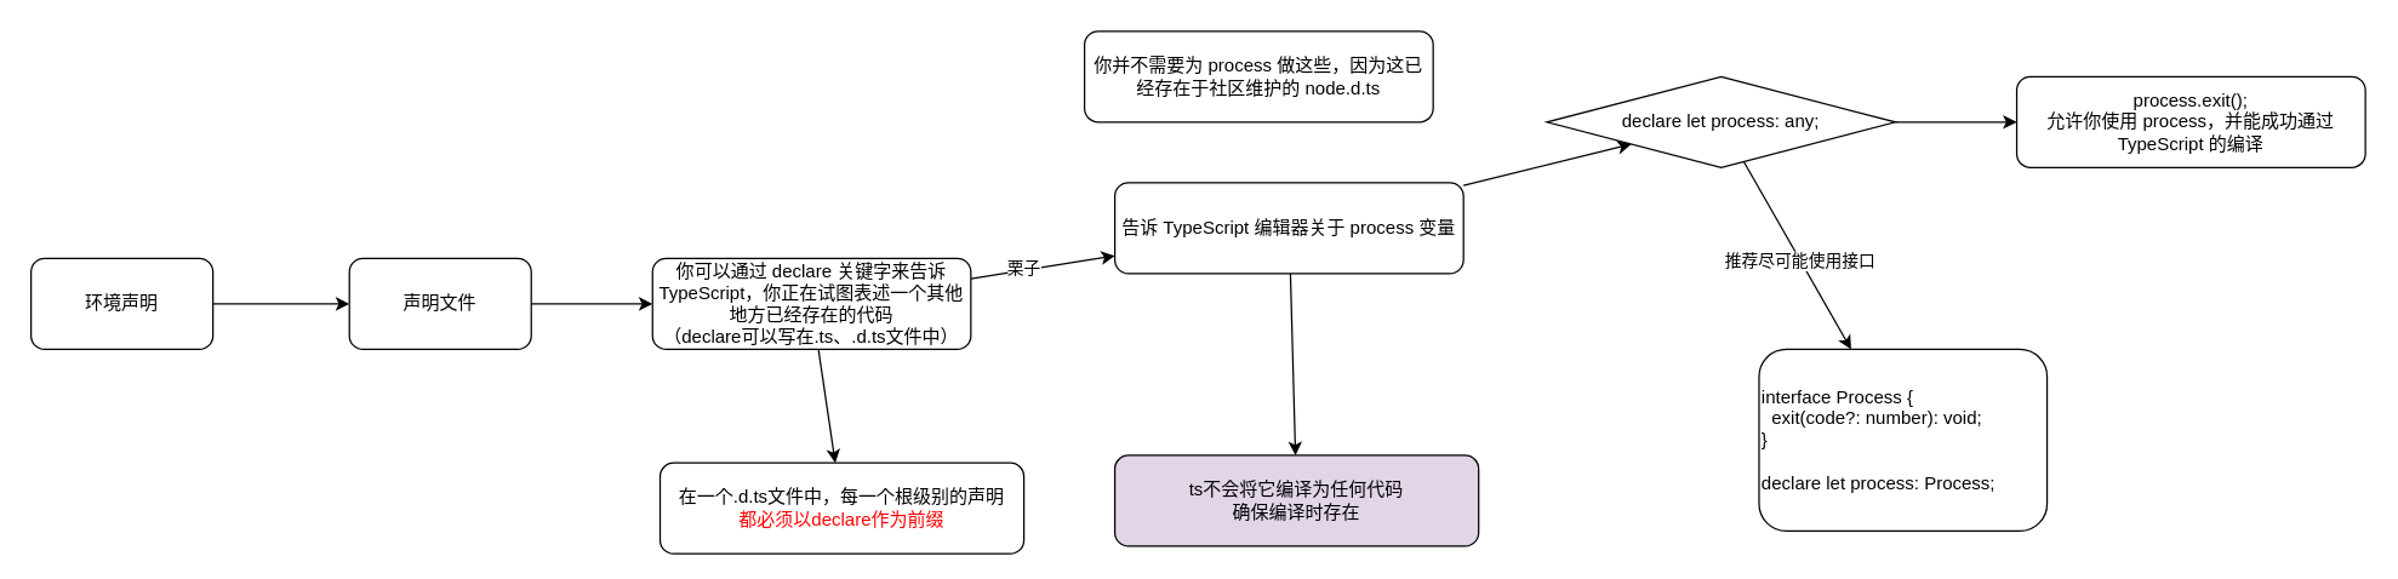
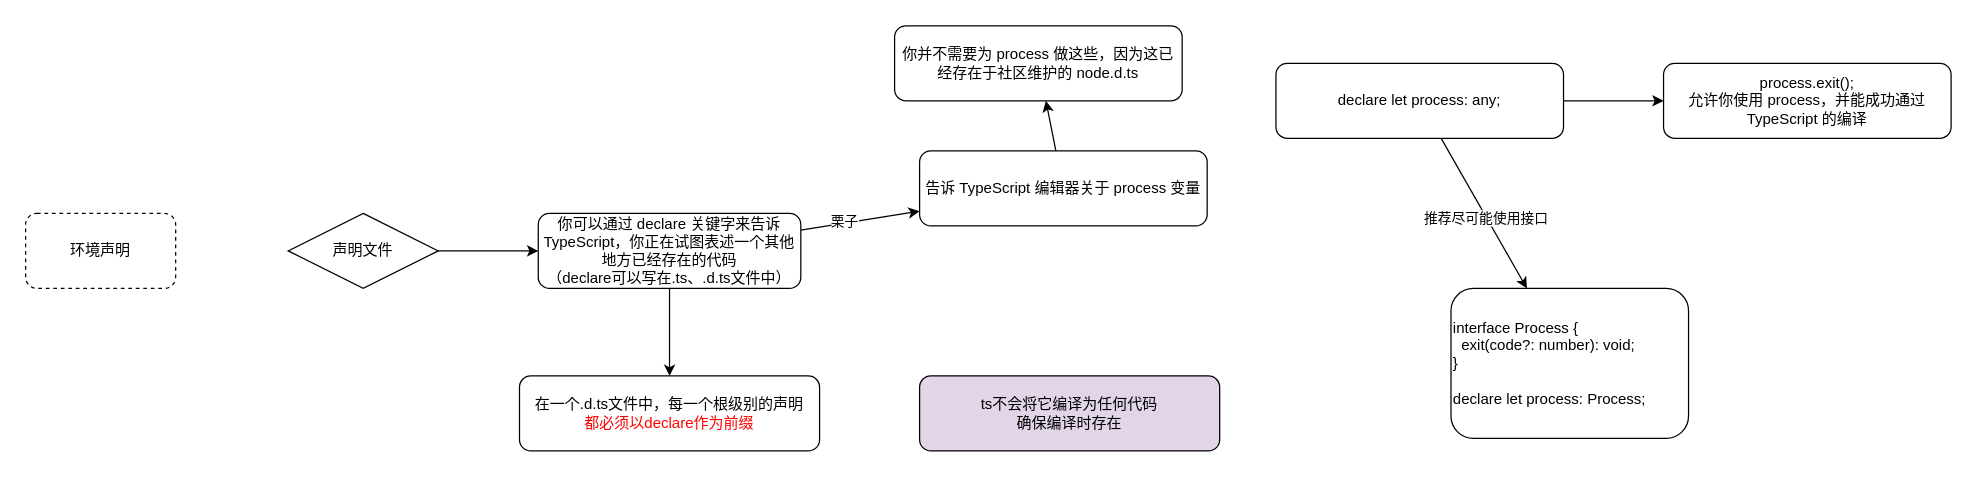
- <mxCell id="19" value="declare let process: any;" style="rhombus;whiteSpace=wrap;html=1;" vertex="1" parent="1"><mxGeometry x="1020" y="50" width="230" height="60" as="geometry" /></mxCell>
+ <mxCell id="19" value="declare let process: any;" style="rounded=1;whiteSpace=wrap;html=1;" vertex="1" parent="1"><mxGeometry x="1020" y="50" width="230" height="60" as="geometry" /></mxCell>
- <mxCell id="13" value="" style="edgeStyle=none;html=1;fontColor=default;" edge="1" parent="1" source="15" target="19"><mxGeometry relative="1" as="geometry" /></mxCell>
- <mxCell id="3" value="环境声明" style="rounded=1;whiteSpace=wrap;html=1;" parent="1" vertex="1"><mxGeometry x="20" y="170" width="120" height="60" as="geometry" /></mxCell>
+ <mxCell id="3" value="环境声明" style="rounded=1;whiteSpace=wrap;html=1;dashed=1;" parent="1" vertex="1"><mxGeometry x="20" y="170" width="120" height="60" as="geometry" /></mxCell>
- <mxCell id="2" style="edgeStyle=none;html=1;exitX=1;exitY=0.5;exitDx=0;exitDy=0;" edge="1" parent="1" source="3" target="5"><mxGeometry relative="1" as="geometry" /></mxCell>
- <mxCell id="5" value="声明文件" style="rounded=1;whiteSpace=wrap;html=1;" vertex="1" parent="1"><mxGeometry x="230" y="170" width="120" height="60" as="geometry" /></mxCell>
+ <mxCell id="5" value="声明文件" style="rhombus;whiteSpace=wrap;html=1;" vertex="1" parent="1"><mxGeometry x="230" y="170" width="120" height="60" as="geometry" /></mxCell>
- <mxCell id="14" value="" style="edgeStyle=none;html=1;fontColor=default;" edge="1" parent="1" source="15" target="12"><mxGeometry relative="1" as="geometry" /></mxCell>
+ <mxCell id="14" value="" style="edgeStyle=none;html=1;fontColor=default;" edge="1" parent="1" source="15" target="20"><mxGeometry relative="1" as="geometry" /></mxCell>
- <mxCell id="11" value="在一个.d.ts文件中，每一个根级别的声明&lt;br&gt;&lt;font color=&quot;#ff0000&quot;&gt;都必须以declare作为前缀&lt;/font&gt;" style="rounded=1;whiteSpace=wrap;html=1;" vertex="1" parent="1"><mxGeometry x="435" y="305" width="240" height="60" as="geometry" /></mxCell>
+ <mxCell id="11" value="在一个.d.ts文件中，每一个根级别的声明&lt;br&gt;&lt;font color=&quot;#ff0000&quot;&gt;都必须以declare作为前缀&lt;/font&gt;" style="rounded=1;whiteSpace=wrap;html=1;" vertex="1" parent="1"><mxGeometry x="415" y="300" width="240" height="60" as="geometry" /></mxCell>
